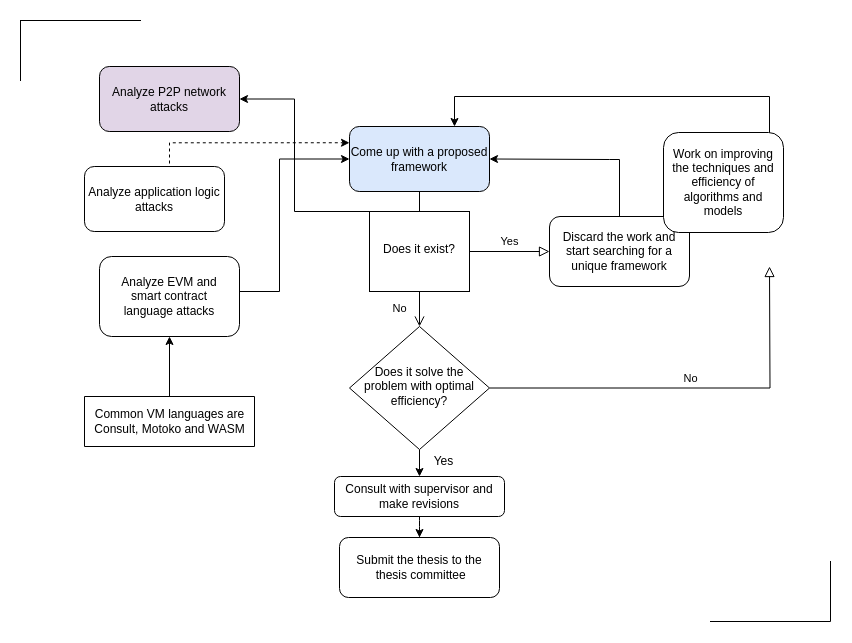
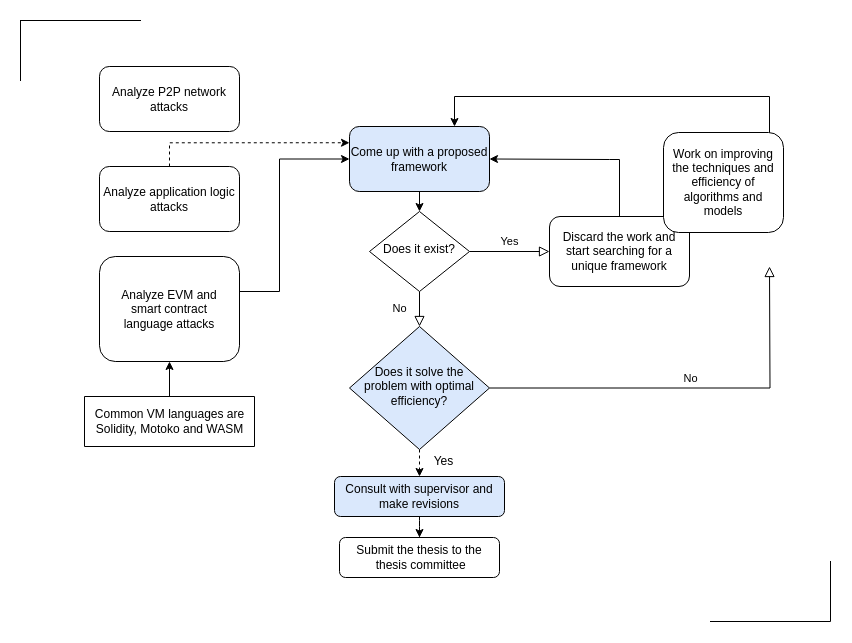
- <mxCell id="2" value="Analyze P2P network attacks" style="rounded=1;whiteSpace=wrap;html=1;fontSize=12;glass=0;strokeWidth=1;shadow=0;fillColor=#e1d5e7;" parent="1" vertex="1"><mxGeometry x="99" y="66" width="140" height="65" as="geometry" /></mxCell>
+ <mxCell id="2" value="Analyze P2P network attacks" style="rounded=1;whiteSpace=wrap;html=1;fontSize=12;glass=0;strokeWidth=1;shadow=0;" parent="1" vertex="1"><mxGeometry x="99" y="66" width="140" height="65" as="geometry" /></mxCell>
- <mxCell id="19" value="Analyze application logic attacks" style="rounded=1;whiteSpace=wrap;html=1;fontSize=12;glass=0;strokeWidth=1;shadow=0;" parent="1" vertex="1"><mxGeometry x="84" y="166" width="140" height="65" as="geometry" /></mxCell>
+ <mxCell id="19" value="Analyze application logic attacks" style="rounded=1;whiteSpace=wrap;html=1;fontSize=12;glass=0;strokeWidth=1;shadow=0;" parent="1" vertex="1"><mxGeometry x="99" y="166" width="140" height="65" as="geometry" /></mxCell>
- <mxCell id="16" style="edgeStyle=orthogonalEdgeStyle;rounded=0;orthogonalLoop=1;jettySize=auto;html=1;exitX=0.5;exitY=1;exitDx=0;exitDy=0;" parent="1" source="17" target="2" edge="1"><mxGeometry relative="1" as="geometry" /></mxCell>
+ <mxCell id="16" style="edgeStyle=orthogonalEdgeStyle;rounded=0;orthogonalLoop=1;jettySize=auto;html=1;exitX=0.5;exitY=1;exitDx=0;exitDy=0;entryX=0.5;entryY=0;entryDx=0;entryDy=0;" parent="1" source="17" target="5" edge="1"><mxGeometry relative="1" as="geometry" /></mxCell>
- <mxCell id="5" value="Does it exist?" style="whiteSpace=wrap;html=1;shadow=0;fontFamily=Helvetica;fontSize=12;align=center;strokeWidth=1;spacing=6;spacingTop=-4;rounded=0;" parent="1" vertex="1"><mxGeometry x="369" y="211" width="100" height="80" as="geometry" /></mxCell>
+ <mxCell id="5" value="Does it exist?" style="rhombus;whiteSpace=wrap;html=1;shadow=0;fontFamily=Helvetica;fontSize=12;align=center;strokeWidth=1;spacing=6;spacingTop=-4;" parent="1" vertex="1"><mxGeometry x="369" y="211" width="100" height="80" as="geometry" /></mxCell>
- <mxCell id="21" value="Analyze EVM and &lt;br&gt;smart contract &lt;br&gt;language attacks" style="rounded=1;whiteSpace=wrap;html=1;fontSize=12;glass=0;strokeWidth=1;shadow=0;" parent="1" vertex="1"><mxGeometry x="99" y="256" width="140" height="80" as="geometry" /></mxCell>
+ <mxCell id="21" value="Analyze EVM and &lt;br&gt;smart contract &lt;br&gt;language attacks" style="rounded=1;whiteSpace=wrap;html=1;fontSize=12;glass=0;strokeWidth=1;shadow=0;" parent="1" vertex="1"><mxGeometry x="99" y="256" width="140" height="105" as="geometry" /></mxCell>
- <mxCell id="3" value="No" style="rounded=0;html=1;jettySize=auto;orthogonalLoop=1;fontSize=11;endArrow=open;endFill=0;endSize=8;strokeWidth=1;shadow=0;labelBackgroundColor=none;edgeStyle=orthogonalEdgeStyle;" parent="1" source="5" target="10" edge="1"><mxGeometry y="20" relative="1" as="geometry"><mxPoint as="offset" /></mxGeometry></mxCell>
+ <mxCell id="3" value="No" style="rounded=0;html=1;jettySize=auto;orthogonalLoop=1;fontSize=11;endArrow=block;endFill=0;endSize=8;strokeWidth=1;shadow=0;labelBackgroundColor=none;edgeStyle=orthogonalEdgeStyle;" parent="1" source="5" target="10" edge="1"><mxGeometry y="20" relative="1" as="geometry"><mxPoint as="offset" /></mxGeometry></mxCell>
- <mxCell id="10" value="Does it solve the problem with optimal efficiency?" style="rhombus;whiteSpace=wrap;html=1;shadow=0;fontFamily=Helvetica;fontSize=12;align=center;strokeWidth=1;spacing=6;spacingTop=-4;" parent="1" vertex="1"><mxGeometry x="349" y="326" width="140" height="123" as="geometry" /></mxCell>
+ <mxCell id="10" value="Does it solve the problem with optimal efficiency?" style="rhombus;whiteSpace=wrap;html=1;shadow=0;fontFamily=Helvetica;fontSize=12;align=center;strokeWidth=1;spacing=6;spacingTop=-4;fillColor=#dae8fc;" parent="1" vertex="1"><mxGeometry x="349" y="326" width="140" height="123" as="geometry" /></mxCell>
- <mxCell id="26" value="Common VM languages are &lt;br&gt;Consult, Motoko and WASM" style="text;html=1;align=center;verticalAlign=middle;resizable=0;points=[];autosize=1;strokeColor=none;fillColor=none;" vertex="1" parent="25"><mxGeometry y="5" width="170" height="40" as="geometry" /></mxCell>
+ <mxCell id="26" value="Common VM languages are &lt;br&gt;Solidity, Motoko and WASM" style="text;html=1;align=center;verticalAlign=middle;resizable=0;points=[];autosize=1;strokeColor=none;fillColor=none;" vertex="1" parent="25"><mxGeometry y="5" width="170" height="40" as="geometry" /></mxCell>
- <mxCell id="9" style="edgeStyle=orthogonalEdgeStyle;rounded=0;orthogonalLoop=1;jettySize=auto;html=1;exitX=0.5;exitY=1;exitDx=0;exitDy=0;entryX=0.5;entryY=0;entryDx=0;entryDy=0;" edge="1" parent="1" source="10" target="13"><mxGeometry relative="1" as="geometry" /></mxCell>
+ <mxCell id="9" style="edgeStyle=orthogonalEdgeStyle;rounded=0;orthogonalLoop=1;jettySize=auto;html=1;exitX=0.5;exitY=1;exitDx=0;exitDy=0;entryX=0.5;entryY=0;entryDx=0;entryDy=0;dashed=1;" edge="1" parent="1" source="10" target="13"><mxGeometry relative="1" as="geometry" /></mxCell>
- <mxCell id="13" value="Consult with supervisor and make revisions" style="rounded=1;whiteSpace=wrap;html=1;fontSize=12;glass=0;strokeWidth=1;shadow=0;" parent="1" vertex="1"><mxGeometry x="334" y="476" width="170" height="40" as="geometry" /></mxCell>
+ <mxCell id="13" value="Consult with supervisor and make revisions" style="rounded=1;whiteSpace=wrap;html=1;fontSize=12;glass=0;strokeWidth=1;shadow=0;fillColor=#dae8fc;" parent="1" vertex="1"><mxGeometry x="334" y="476" width="170" height="40" as="geometry" /></mxCell>
- <mxCell id="22" value="Submit the thesis to the&lt;br&gt;&amp;nbsp;thesis committee" style="rounded=1;whiteSpace=wrap;html=1;glass=0;strokeWidth=1;shadow=0;" parent="1" vertex="1"><mxGeometry x="339" y="537" width="160" height="60" as="geometry" /></mxCell>
+ <mxCell id="22" value="Submit the thesis to the&lt;br&gt;&amp;nbsp;thesis committee" style="rounded=1;whiteSpace=wrap;html=1;glass=0;strokeWidth=1;shadow=0;" parent="1" vertex="1"><mxGeometry x="339" y="537" width="160" height="40" as="geometry" /></mxCell>
